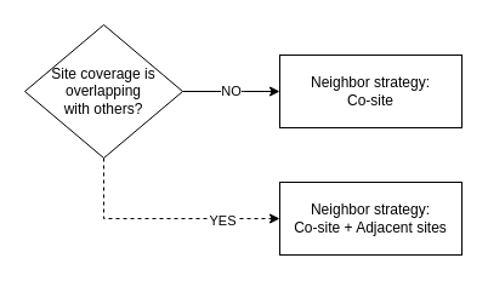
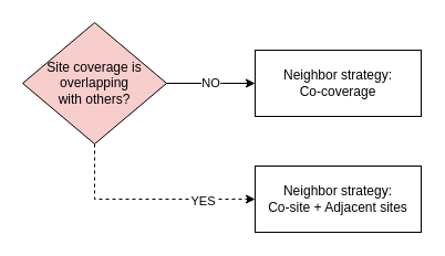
- <mxCell id="5" value="Site coverage is overlapping&lt;br&gt;with others?" style="rhombus;whiteSpace=wrap;html=1;" vertex="1" parent="1"><mxGeometry x="20" y="20" width="130" height="110" as="geometry" /></mxCell>
+ <mxCell id="5" value="Site coverage is overlapping&lt;br&gt;with others?" style="rhombus;whiteSpace=wrap;html=1;fillColor=#f8cecc;" vertex="1" parent="1"><mxGeometry x="20" y="20" width="130" height="110" as="geometry" /></mxCell>
- <mxCell id="6" value="Neighbor strategy:&lt;br&gt;Co-site" style="rounded=0;whiteSpace=wrap;html=1;" vertex="1" parent="1"><mxGeometry x="230" y="45" width="150" height="60" as="geometry" /></mxCell>
+ <mxCell id="6" value="Neighbor strategy:&lt;br&gt;Co-coverage" style="rounded=0;whiteSpace=wrap;html=1;" vertex="1" parent="1"><mxGeometry x="230" y="45" width="150" height="60" as="geometry" /></mxCell>
